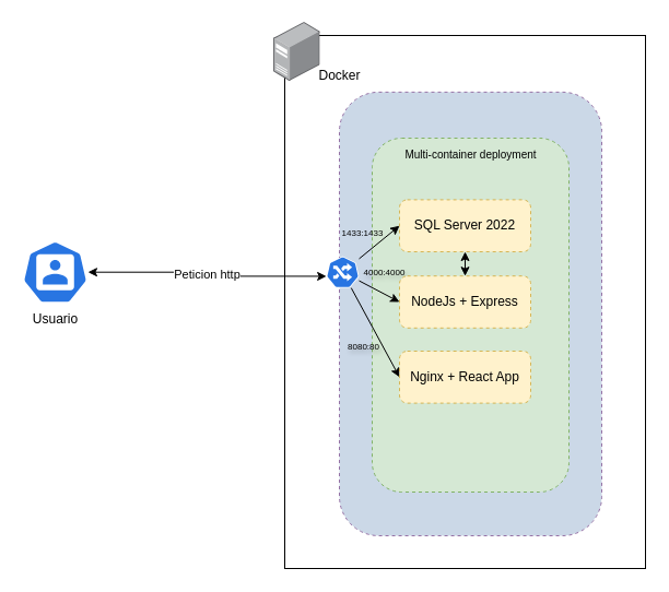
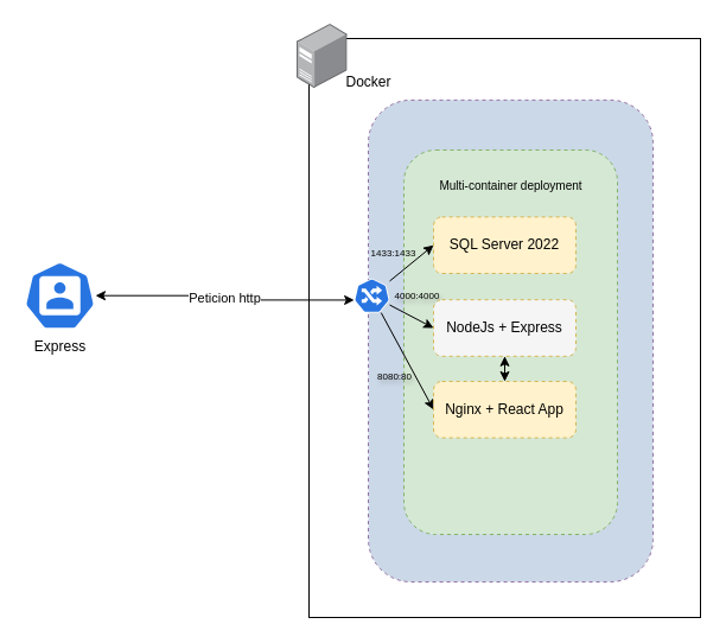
- <mxCell id="15" value="Multi-container deployment" style="text;html=1;align=center;verticalAlign=middle;resizable=0;points=[];autosize=1;strokeColor=none;fillColor=none;fontSize=10;" vertex="1" parent="1"><mxGeometry x="360" y="126" width="140" height="30" as="geometry" /></mxCell>
+ <mxCell id="15" value="Multi-container deployment" style="text;html=1;align=center;verticalAlign=middle;resizable=0;points=[];autosize=1;strokeColor=none;fillColor=none;fontSize=10;" vertex="1" parent="1"><mxGeometry x="360" y="141" width="140" height="30" as="geometry" /></mxCell>
- <mxCell id="16" style="edgeStyle=orthogonalEdgeStyle;rounded=0;orthogonalLoop=1;jettySize=auto;html=1;entryX=0.5;entryY=0;entryDx=0;entryDy=0;startArrow=classic;startFill=1;" edge="1" parent="1" source="17" target="19"><mxGeometry relative="1" as="geometry" /></mxCell>
- <mxCell id="19" value="NodeJs + Express" style="rounded=1;whiteSpace=wrap;html=1;fillColor=#fff2cc;dashed=1;strokeColor=#d6b656;" vertex="1" parent="1"><mxGeometry x="365" y="252.2" width="120" height="47.6" as="geometry" /></mxCell>
+ <mxCell id="19" value="NodeJs + Express" style="rounded=1;whiteSpace=wrap;html=1;fillColor=#f5f5f5;dashed=1;strokeColor=#d6b656;" vertex="1" parent="1"><mxGeometry x="365" y="252.2" width="120" height="47.6" as="geometry" /></mxCell>
- <mxCell id="22" value="Usuario" style="aspect=fixed;sketch=0;html=1;dashed=0;whitespace=wrap;verticalLabelPosition=bottom;verticalAlign=top;fillColor=#2875E2;strokeColor=#ffffff;points=[[0.005,0.63,0],[0.1,0.2,0],[0.9,0.2,0],[0.5,0,0],[0.995,0.63,0],[0.72,0.99,0],[0.5,1,0],[0.28,0.99,0]];shape=mxgraph.kubernetes.icon2;prIcon=user" parent="1" vertex="1"><mxGeometry x="20" y="219.9" width="60" height="57.6" as="geometry" /></mxCell>
+ <mxCell id="22" value="Express" style="aspect=fixed;sketch=0;html=1;dashed=0;whitespace=wrap;verticalLabelPosition=bottom;verticalAlign=top;fillColor=#2875E2;strokeColor=#ffffff;points=[[0.005,0.63,0],[0.1,0.2,0],[0.9,0.2,0],[0.5,0,0],[0.995,0.63,0],[0.72,0.99,0],[0.5,1,0],[0.28,0.99,0]];shape=mxgraph.kubernetes.icon2;prIcon=user" parent="1" vertex="1"><mxGeometry x="20" y="219.9" width="60" height="57.6" as="geometry" /></mxCell>
+ <mxCell id="18" style="edgeStyle=orthogonalEdgeStyle;rounded=0;orthogonalLoop=1;jettySize=auto;html=1;entryX=0.5;entryY=0;entryDx=0;entryDy=0;startArrow=classic;startFill=1;" edge="1" parent="1" source="19" target="20"><mxGeometry relative="1" as="geometry" /></mxCell>
